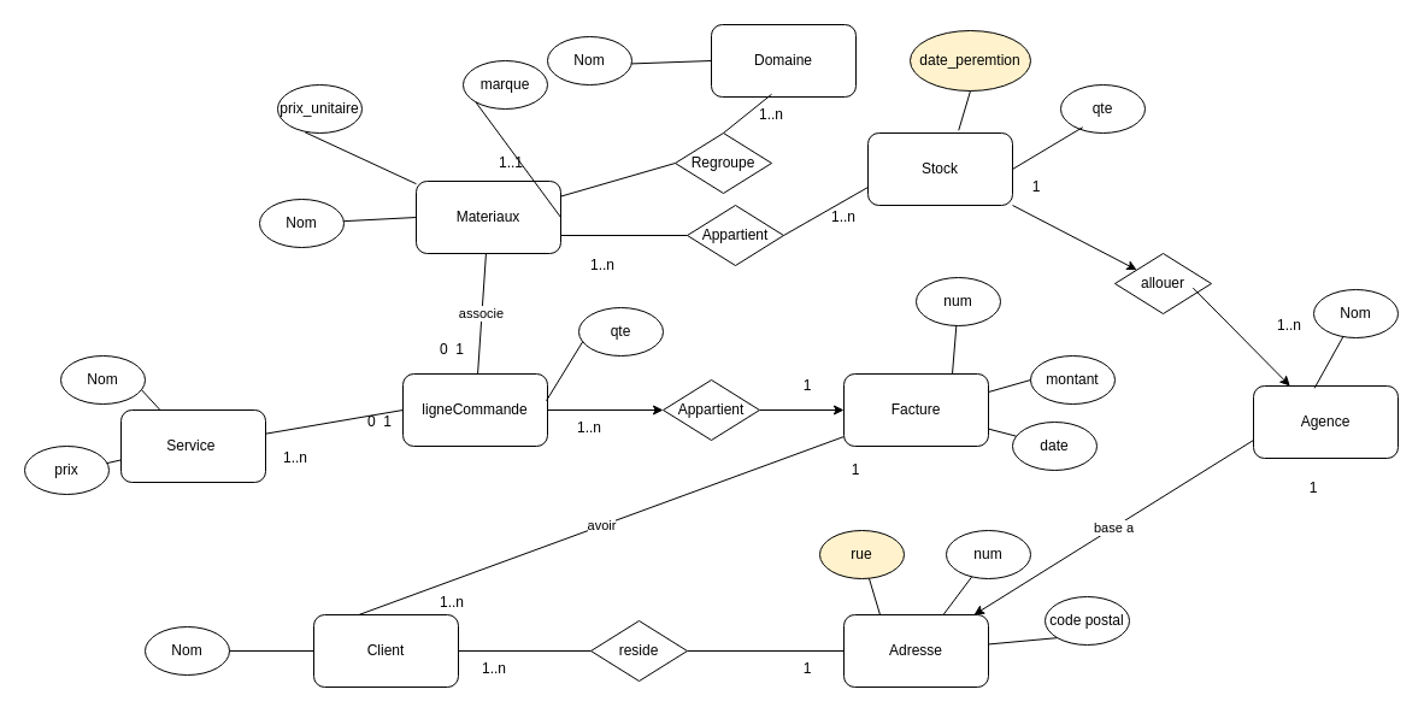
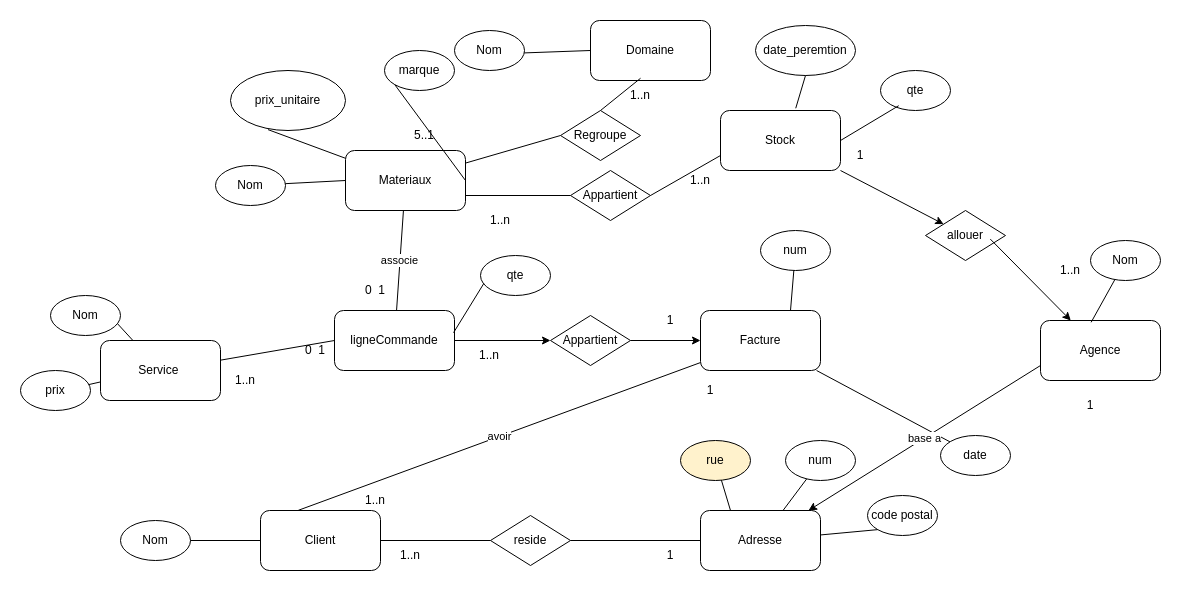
- <mxCell id="11" value="date_peremtion" style="ellipse;whiteSpace=wrap;html=1;fillColor=#fff2cc;" vertex="1" parent="1"><mxGeometry x="755" y="25" width="100" height="50" as="geometry" /></mxCell>
+ <mxCell id="11" value="date_peremtion" style="ellipse;whiteSpace=wrap;html=1;" vertex="1" parent="1"><mxGeometry x="755" y="25" width="100" height="50" as="geometry" /></mxCell>
- <mxCell id="4" value="prix_unitaire" style="ellipse;whiteSpace=wrap;html=1;" vertex="1" parent="1"><mxGeometry x="230" y="70" width="70" height="40" as="geometry" /></mxCell>
+ <mxCell id="4" value="prix_unitaire" style="ellipse;whiteSpace=wrap;html=1;" vertex="1" parent="1"><mxGeometry x="230" y="70" width="115" height="60" as="geometry" /></mxCell>
- <mxCell id="24" value="1..1" style="text;html=1;align=center;verticalAlign=middle;whiteSpace=wrap;rounded=0;" vertex="1" parent="1"><mxGeometry x="393.5" y="120" width="60" height="30" as="geometry" /></mxCell>
+ <mxCell id="24" value="5..1" style="text;html=1;align=center;verticalAlign=middle;whiteSpace=wrap;rounded=0;" vertex="1" parent="1"><mxGeometry x="393.5" y="120" width="60" height="30" as="geometry" /></mxCell>
- <mxCell id="66" value="montant" style="ellipse;whiteSpace=wrap;html=1;" vertex="1" parent="1"><mxGeometry x="855" y="295" width="70" height="40" as="geometry" /></mxCell>
- <mxCell id="67" value="" style="endArrow=none;html=1;rounded=0;entryX=0;entryY=0.5;entryDx=0;entryDy=0;exitX=1;exitY=0.25;exitDx=0;exitDy=0;" edge="1" parent="1" source="57" target="66"><mxGeometry width="50" height="50" relative="1" as="geometry"><mxPoint x="430" y="360" as="sourcePoint" /><mxPoint x="480" y="310" as="targetPoint" /></mxGeometry></mxCell>
- <mxCell id="64" value="date" style="ellipse;whiteSpace=wrap;html=1;" vertex="1" parent="1"><mxGeometry x="840" y="350" width="70" height="40" as="geometry" /></mxCell>
+ <mxCell id="64" value="date" style="ellipse;whiteSpace=wrap;html=1;" vertex="1" parent="1"><mxGeometry x="940" y="435" width="70" height="40" as="geometry" /></mxCell>
